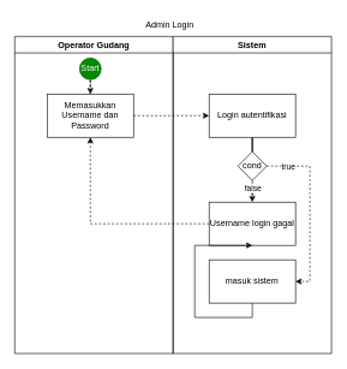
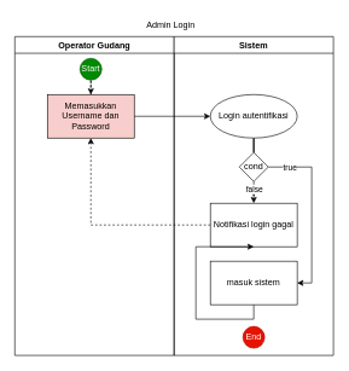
- <mxCell id="5" value="Memasukkan Username dan Password" style="rounded=0;whiteSpace=wrap;html=1;" vertex="1" parent="2"><mxGeometry x="45" y="80" width="120" height="60" as="geometry" /></mxCell>
+ <mxCell id="5" value="Memasukkan Username dan Password" style="rounded=0;whiteSpace=wrap;html=1;fillColor=#f8cecc;" vertex="1" parent="2"><mxGeometry x="45" y="80" width="120" height="60" as="geometry" /></mxCell>
- <mxCell id="18" style="edgeStyle=orthogonalEdgeStyle;rounded=0;orthogonalLoop=1;jettySize=auto;html=1;entryX=0;entryY=0.5;entryDx=0;entryDy=0;dashed=1;" edge="1" parent="1" source="5" target="8"><mxGeometry relative="1" as="geometry" /></mxCell>
+ <mxCell id="18" style="edgeStyle=orthogonalEdgeStyle;rounded=0;orthogonalLoop=1;jettySize=auto;html=1;entryX=0;entryY=0.5;entryDx=0;entryDy=0;" edge="1" parent="1" source="5" target="8"><mxGeometry relative="1" as="geometry" /></mxCell>
- <mxCell id="8" value="Login autentifikasi" style="rounded=0;whiteSpace=wrap;html=1;" vertex="1" parent="6"><mxGeometry x="50" y="80" width="120" height="60" as="geometry" /></mxCell>
+ <mxCell id="8" value="Login autentifikasi" style="ellipse;whiteSpace=wrap;html=1;" vertex="1" parent="6"><mxGeometry x="50" y="80" width="120" height="60" as="geometry" /></mxCell>
- <mxCell id="11" style="edgeStyle=orthogonalEdgeStyle;rounded=0;orthogonalLoop=1;jettySize=auto;html=1;exitX=1;exitY=0.5;exitDx=0;exitDy=0;entryX=1;entryY=0.5;entryDx=0;entryDy=0;dashed=1;" edge="1" parent="6" source="13" target="16"><mxGeometry relative="1" as="geometry" /></mxCell>
+ <mxCell id="11" style="edgeStyle=orthogonalEdgeStyle;rounded=0;orthogonalLoop=1;jettySize=auto;html=1;exitX=1;exitY=0.5;exitDx=0;exitDy=0;entryX=1;entryY=0.5;entryDx=0;entryDy=0;" edge="1" parent="6" source="13" target="16"><mxGeometry relative="1" as="geometry" /></mxCell>
- <mxCell id="14" value="Username login gagal" style="rounded=0;whiteSpace=wrap;html=1;" vertex="1" parent="6"><mxGeometry x="50" y="230" width="120" height="60" as="geometry" /></mxCell>
+ <mxCell id="14" value="Notifikasi login gagal" style="rounded=0;whiteSpace=wrap;html=1;" vertex="1" parent="6"><mxGeometry x="50" y="230" width="120" height="60" as="geometry" /></mxCell>
+ <mxCell id="17" value="End" style="ellipse;whiteSpace=wrap;html=1;aspect=fixed;fillColor=#e51400;fontColor=#ffffff;strokeColor=#B20000;" vertex="1" parent="6"><mxGeometry x="95" y="400" width="30" height="30" as="geometry" /></mxCell>
